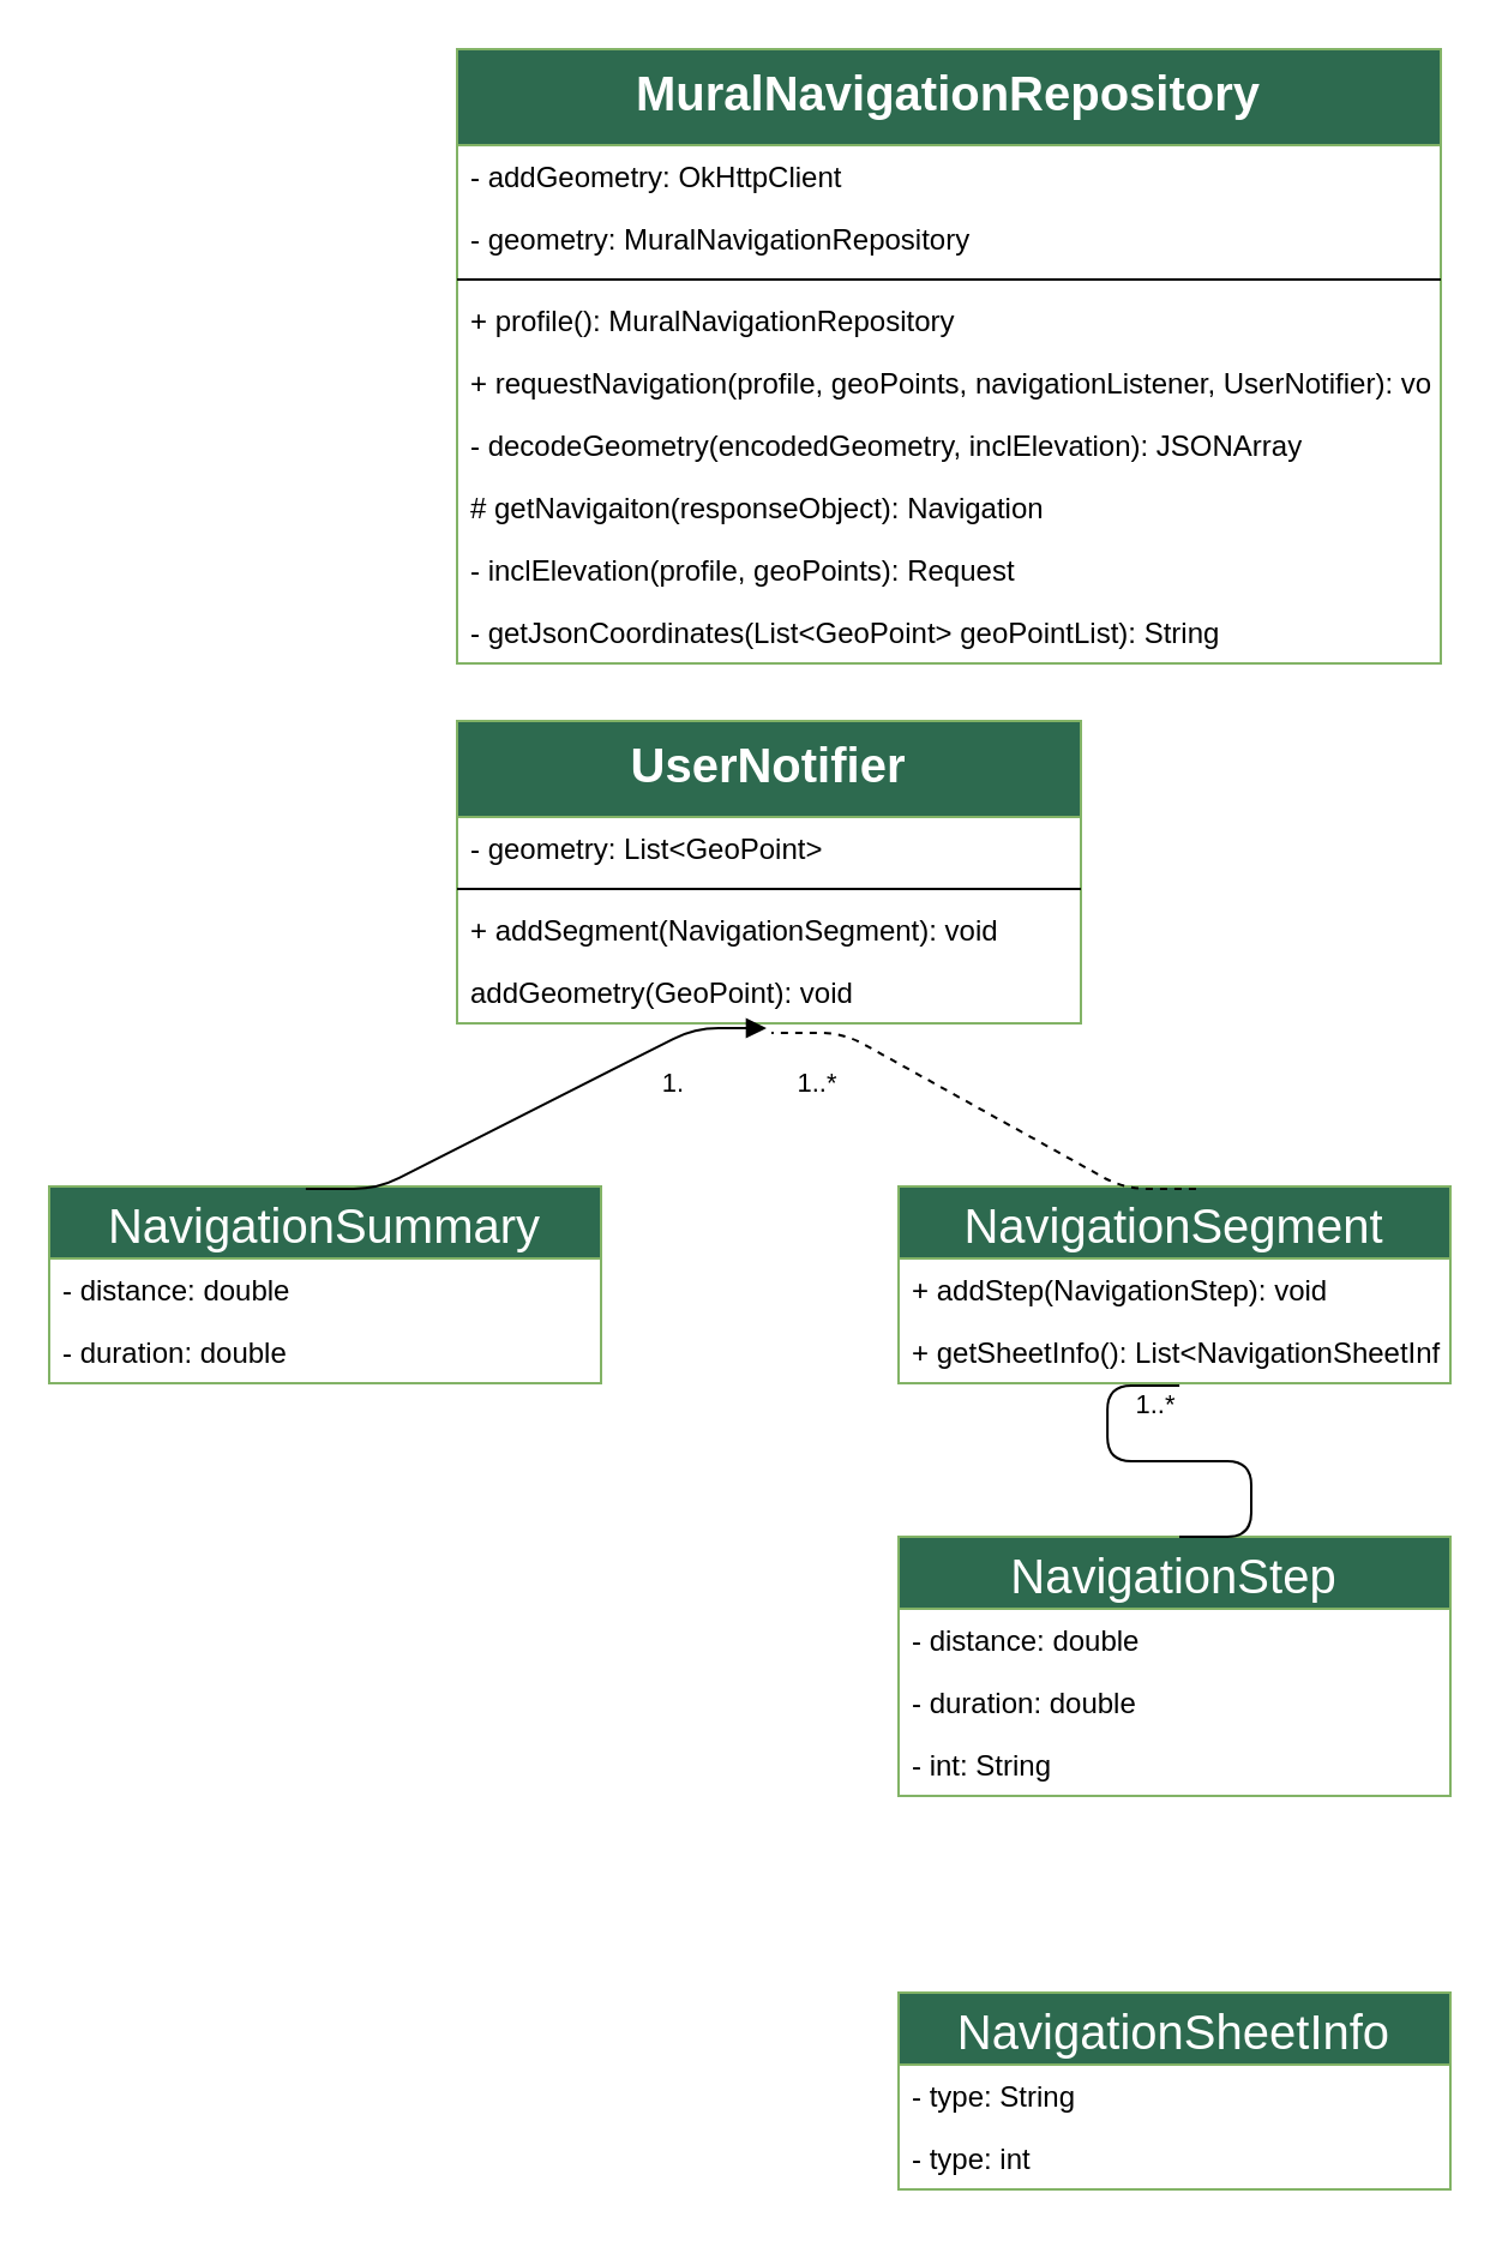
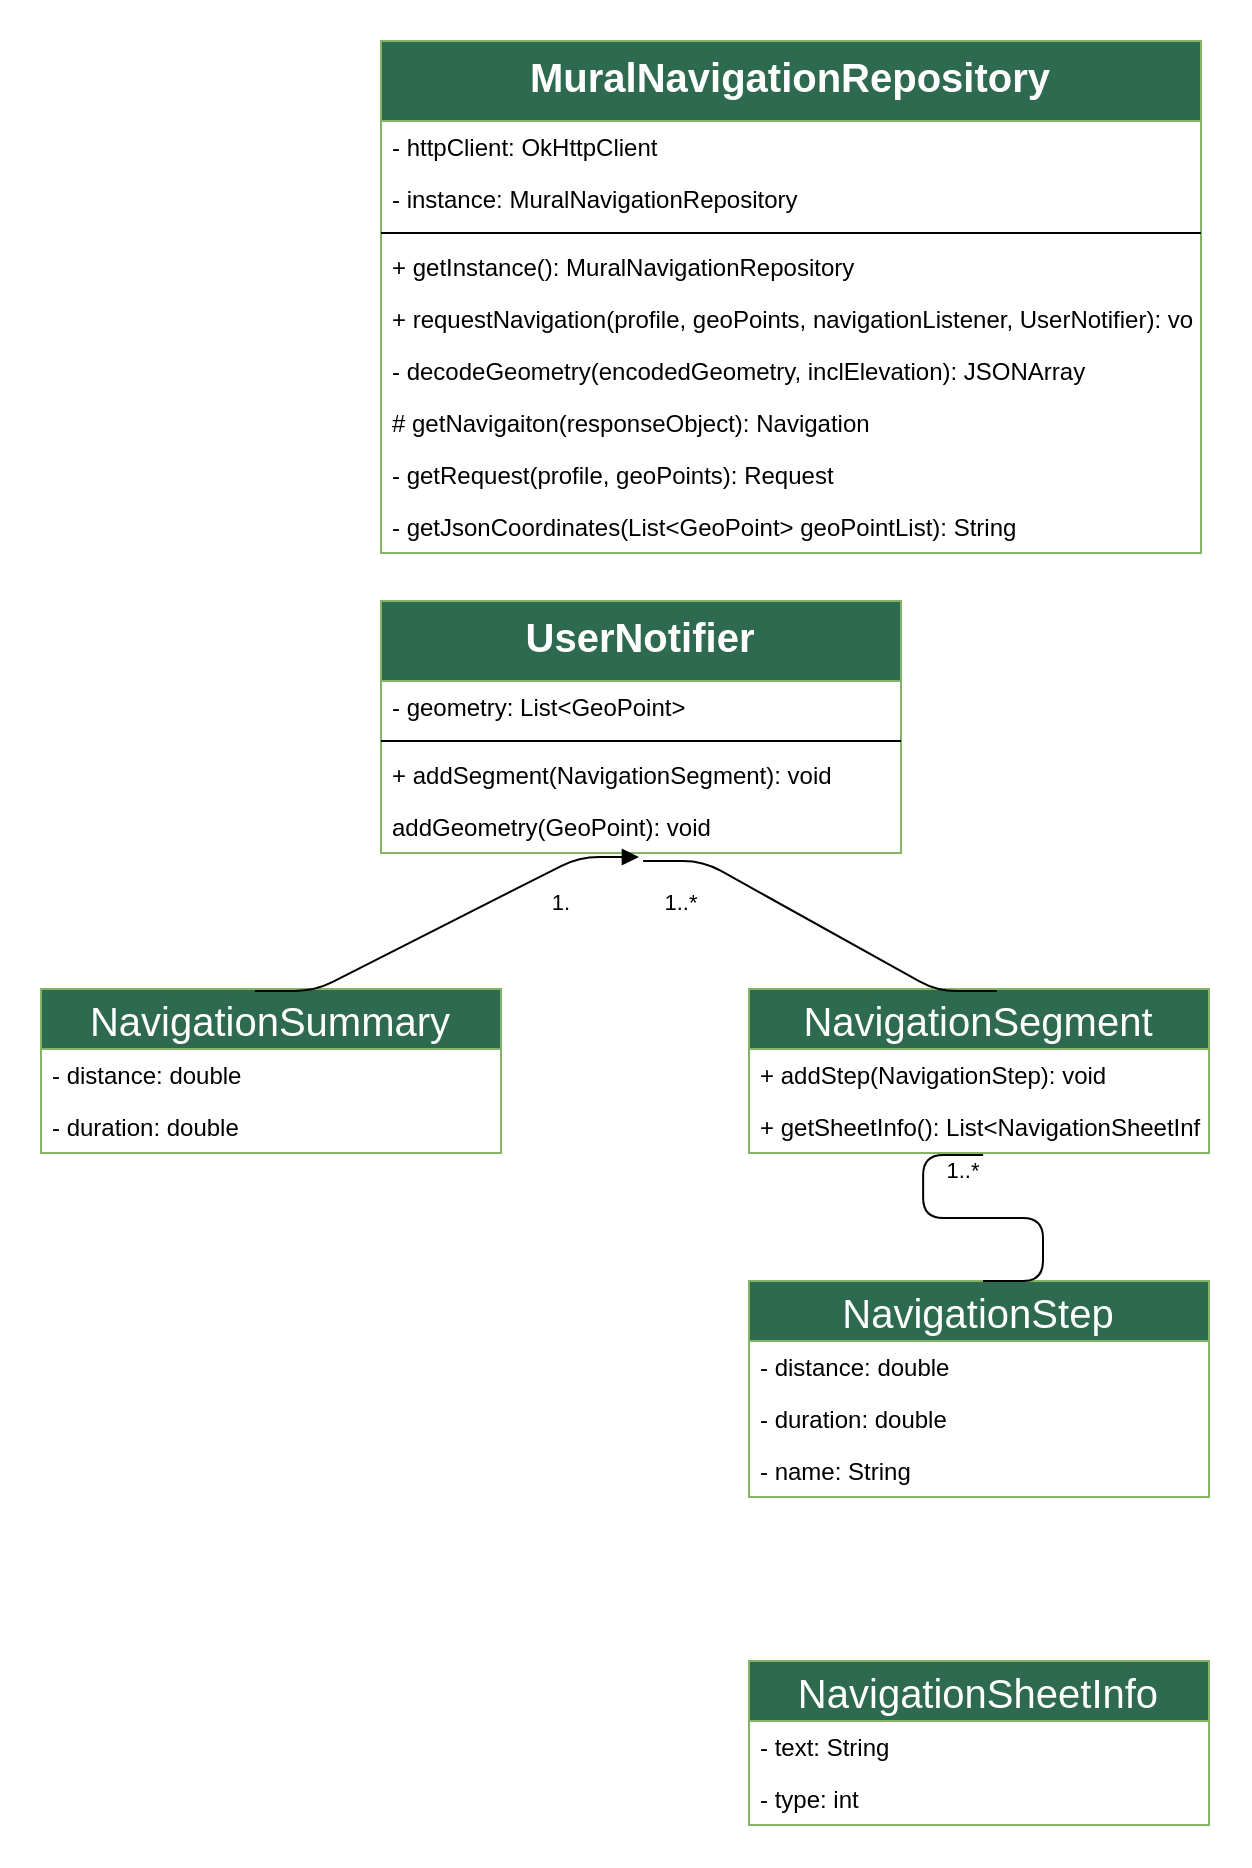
- <mxCell id="3" value="- addGeometry: OkHttpClient" style="text;strokeColor=none;fillColor=none;align=left;verticalAlign=top;spacingLeft=4;spacingRight=4;overflow=hidden;rotatable=0;points=[[0,0.5],[1,0.5]];portConstraint=eastwest;" parent="2" vertex="1"><mxGeometry y="40" width="410" height="26" as="geometry" /></mxCell>
+ <mxCell id="3" value="- httpClient: OkHttpClient" style="text;strokeColor=none;fillColor=none;align=left;verticalAlign=top;spacingLeft=4;spacingRight=4;overflow=hidden;rotatable=0;points=[[0,0.5],[1,0.5]];portConstraint=eastwest;" parent="2" vertex="1"><mxGeometry y="40" width="410" height="26" as="geometry" /></mxCell>
- <mxCell id="4" value="- geometry: MuralNavigationRepository" style="text;strokeColor=none;fillColor=none;align=left;verticalAlign=top;spacingLeft=4;spacingRight=4;overflow=hidden;rotatable=0;points=[[0,0.5],[1,0.5]];portConstraint=eastwest;" parent="2" vertex="1"><mxGeometry y="66" width="410" height="26" as="geometry" /></mxCell>
+ <mxCell id="4" value="- instance: MuralNavigationRepository" style="text;strokeColor=none;fillColor=none;align=left;verticalAlign=top;spacingLeft=4;spacingRight=4;overflow=hidden;rotatable=0;points=[[0,0.5],[1,0.5]];portConstraint=eastwest;" parent="2" vertex="1"><mxGeometry y="66" width="410" height="26" as="geometry" /></mxCell>
- <mxCell id="6" value="+ profile(): MuralNavigationRepository" style="text;strokeColor=none;fillColor=none;align=left;verticalAlign=top;spacingLeft=4;spacingRight=4;overflow=hidden;rotatable=0;points=[[0,0.5],[1,0.5]];portConstraint=eastwest;" parent="2" vertex="1"><mxGeometry y="100" width="410" height="26" as="geometry" /></mxCell>
+ <mxCell id="6" value="+ getInstance(): MuralNavigationRepository" style="text;strokeColor=none;fillColor=none;align=left;verticalAlign=top;spacingLeft=4;spacingRight=4;overflow=hidden;rotatable=0;points=[[0,0.5],[1,0.5]];portConstraint=eastwest;" parent="2" vertex="1"><mxGeometry y="100" width="410" height="26" as="geometry" /></mxCell>
- <mxCell id="10" value="- inclElevation(profile, geoPoints): Request" style="text;strokeColor=none;fillColor=none;align=left;verticalAlign=top;spacingLeft=4;spacingRight=4;overflow=hidden;rotatable=0;points=[[0,0.5],[1,0.5]];portConstraint=eastwest;" vertex="1" parent="2"><mxGeometry y="204" width="410" height="26" as="geometry" /></mxCell>
+ <mxCell id="10" value="- getRequest(profile, geoPoints): Request" style="text;strokeColor=none;fillColor=none;align=left;verticalAlign=top;spacingLeft=4;spacingRight=4;overflow=hidden;rotatable=0;points=[[0,0.5],[1,0.5]];portConstraint=eastwest;" vertex="1" parent="2"><mxGeometry y="204" width="410" height="26" as="geometry" /></mxCell>
- <mxCell id="31" value="" style="endArrow=none;html=1;entryX=0.504;entryY=1.154;entryDx=0;entryDy=0;entryPerimeter=0;exitX=0.539;exitY=0.012;exitDx=0;exitDy=0;exitPerimeter=0;edgeStyle=entityRelationEdgeStyle;dashed=1;" edge="1" parent="1" source="13" target="23"><mxGeometry width="50" height="50" relative="1" as="geometry"><mxPoint x="400" y="700" as="sourcePoint" /><mxPoint x="330" y="460" as="targetPoint" /></mxGeometry></mxCell>
+ <mxCell id="31" value="" style="endArrow=none;html=1;entryX=0.504;entryY=1.154;entryDx=0;entryDy=0;entryPerimeter=0;exitX=0.539;exitY=0.012;exitDx=0;exitDy=0;exitPerimeter=0;edgeStyle=entityRelationEdgeStyle;" edge="1" parent="1" source="13" target="23"><mxGeometry width="50" height="50" relative="1" as="geometry"><mxPoint x="400" y="700" as="sourcePoint" /><mxPoint x="330" y="460" as="targetPoint" /></mxGeometry></mxCell>
- <mxCell id="27" value="- int: String" style="text;strokeColor=none;fillColor=none;align=left;verticalAlign=top;spacingLeft=4;spacingRight=4;overflow=hidden;rotatable=0;points=[[0,0.5],[1,0.5]];portConstraint=eastwest;" vertex="1" parent="24"><mxGeometry y="82" width="230" height="26" as="geometry" /></mxCell>
+ <mxCell id="27" value="- name: String" style="text;strokeColor=none;fillColor=none;align=left;verticalAlign=top;spacingLeft=4;spacingRight=4;overflow=hidden;rotatable=0;points=[[0,0.5],[1,0.5]];portConstraint=eastwest;" vertex="1" parent="24"><mxGeometry y="82" width="230" height="26" as="geometry" /></mxCell>
- <mxCell id="17" value="- type: String" style="text;strokeColor=none;fillColor=none;align=left;verticalAlign=top;spacingLeft=4;spacingRight=4;overflow=hidden;rotatable=0;points=[[0,0.5],[1,0.5]];portConstraint=eastwest;" vertex="1" parent="16"><mxGeometry y="30" width="230" height="26" as="geometry" /></mxCell>
+ <mxCell id="17" value="- text: String" style="text;strokeColor=none;fillColor=none;align=left;verticalAlign=top;spacingLeft=4;spacingRight=4;overflow=hidden;rotatable=0;points=[[0,0.5],[1,0.5]];portConstraint=eastwest;" vertex="1" parent="16"><mxGeometry y="30" width="230" height="26" as="geometry" /></mxCell>
